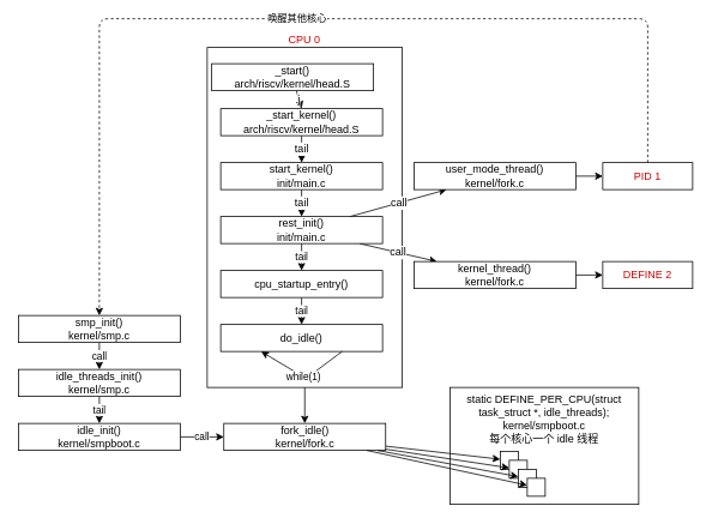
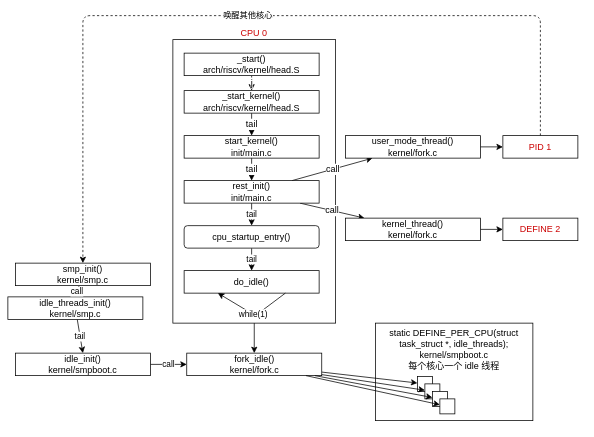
- <mxCell id="7" value="_start()&lt;div&gt;arch/riscv/kernel/head.S&lt;/div&gt;" style="rounded=0;whiteSpace=wrap;html=1;fontSize=12;" parent="1" vertex="1"><mxGeometry x="235" y="70" width="180" height="30" as="geometry" /></mxCell>
+ <mxCell id="7" value="_start()&lt;div&gt;arch/riscv/kernel/head.S&lt;/div&gt;" style="rounded=0;whiteSpace=wrap;html=1;fontSize=12;" parent="1" vertex="1"><mxGeometry x="245" y="70" width="180" height="30" as="geometry" /></mxCell>
- <mxCell id="23" value="cpu_startup_entry()" style="rounded=0;whiteSpace=wrap;html=1;fontSize=12;" parent="1" vertex="1"><mxGeometry x="245" y="300" width="180" height="30" as="geometry" /></mxCell>
+ <mxCell id="23" value="cpu_startup_entry()" style="whiteSpace=wrap;html=1;fontSize=12;rounded=1;" parent="1" vertex="1"><mxGeometry x="245" y="300" width="180" height="30" as="geometry" /></mxCell>
- <mxCell id="38" value="idle_threads_init()&lt;div&gt;kernel/smp.c&lt;/div&gt;" style="rounded=0;whiteSpace=wrap;html=1;fontSize=12;" parent="1" vertex="1"><mxGeometry x="20" y="410" width="180" height="30" as="geometry" /></mxCell>
+ <mxCell id="38" value="idle_threads_init()&lt;div&gt;kernel/smp.c&lt;/div&gt;" style="rounded=0;whiteSpace=wrap;html=1;fontSize=12;" parent="1" vertex="1"><mxGeometry x="10" y="395" width="180" height="30" as="geometry" /></mxCell>
